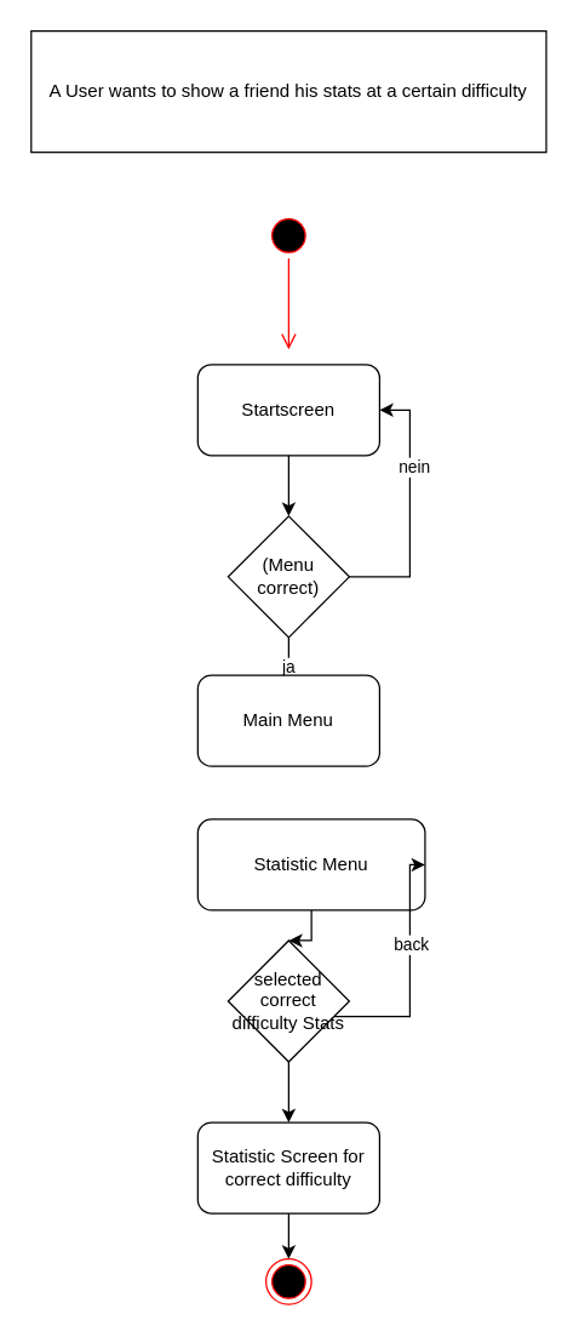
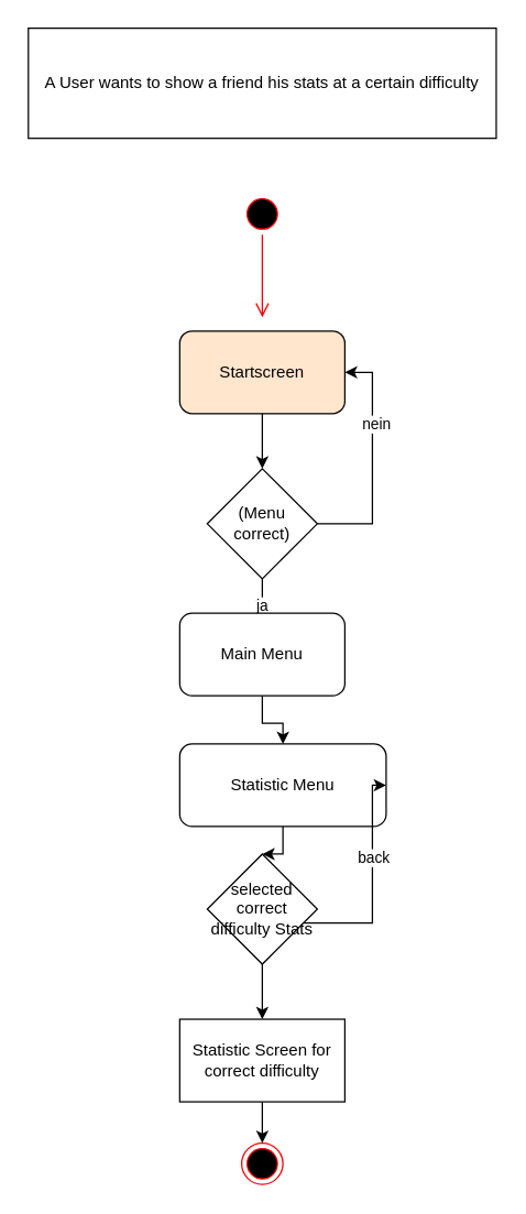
- <mxCell id="7" value="Startscreen" style="rounded=1;whiteSpace=wrap;html=1;" vertex="1" parent="1"><mxGeometry x="130" y="240" width="120" height="60" as="geometry" /></mxCell>
+ <mxCell id="7" value="Startscreen" style="rounded=1;whiteSpace=wrap;html=1;fillColor=#ffe6cc;" vertex="1" parent="1"><mxGeometry x="130" y="240" width="120" height="60" as="geometry" /></mxCell>
+ <mxCell id="13" style="edgeStyle=orthogonalEdgeStyle;rounded=0;orthogonalLoop=1;jettySize=auto;html=1;entryX=0.5;entryY=0;entryDx=0;entryDy=0;" edge="1" parent="1" source="14" target="16"><mxGeometry relative="1" as="geometry" /></mxCell>
- <mxCell id="22" value="Statistic Screen for correct difficulty" style="rounded=1;whiteSpace=wrap;html=1;" vertex="1" parent="1"><mxGeometry x="130" y="740" width="120" height="60" as="geometry" /></mxCell>
+ <mxCell id="22" value="Statistic Screen for correct difficulty" style="whiteSpace=wrap;html=1;rounded=0;" vertex="1" parent="1"><mxGeometry x="130" y="740" width="120" height="60" as="geometry" /></mxCell>
